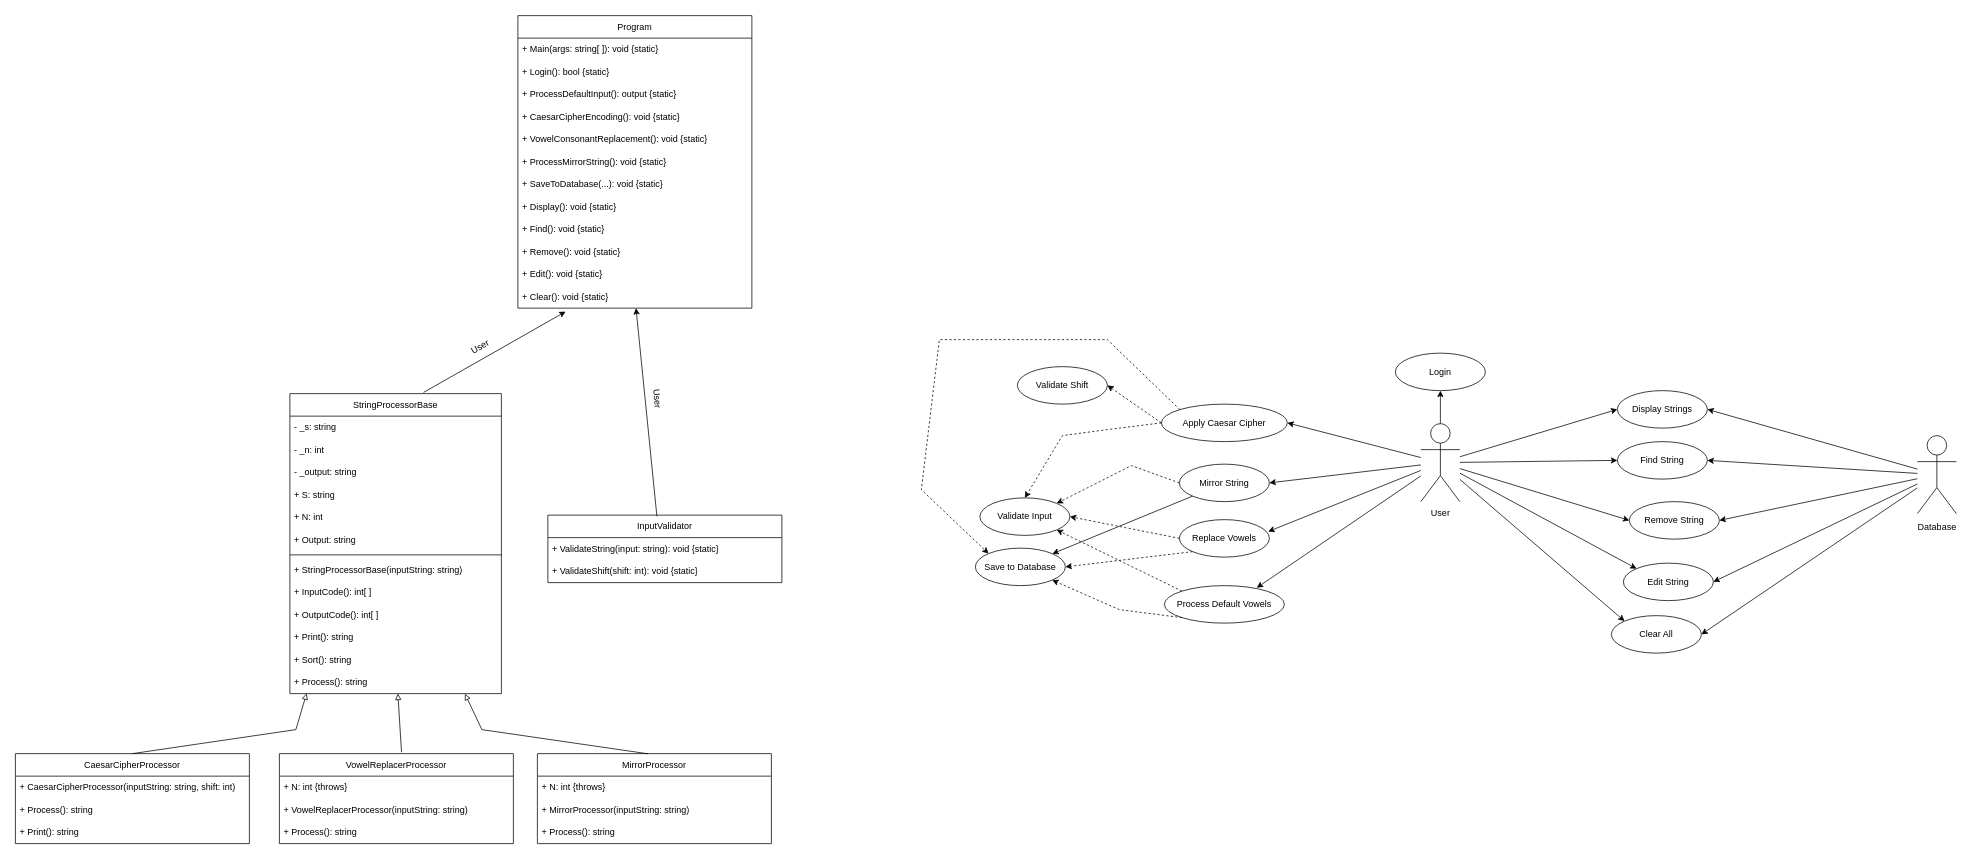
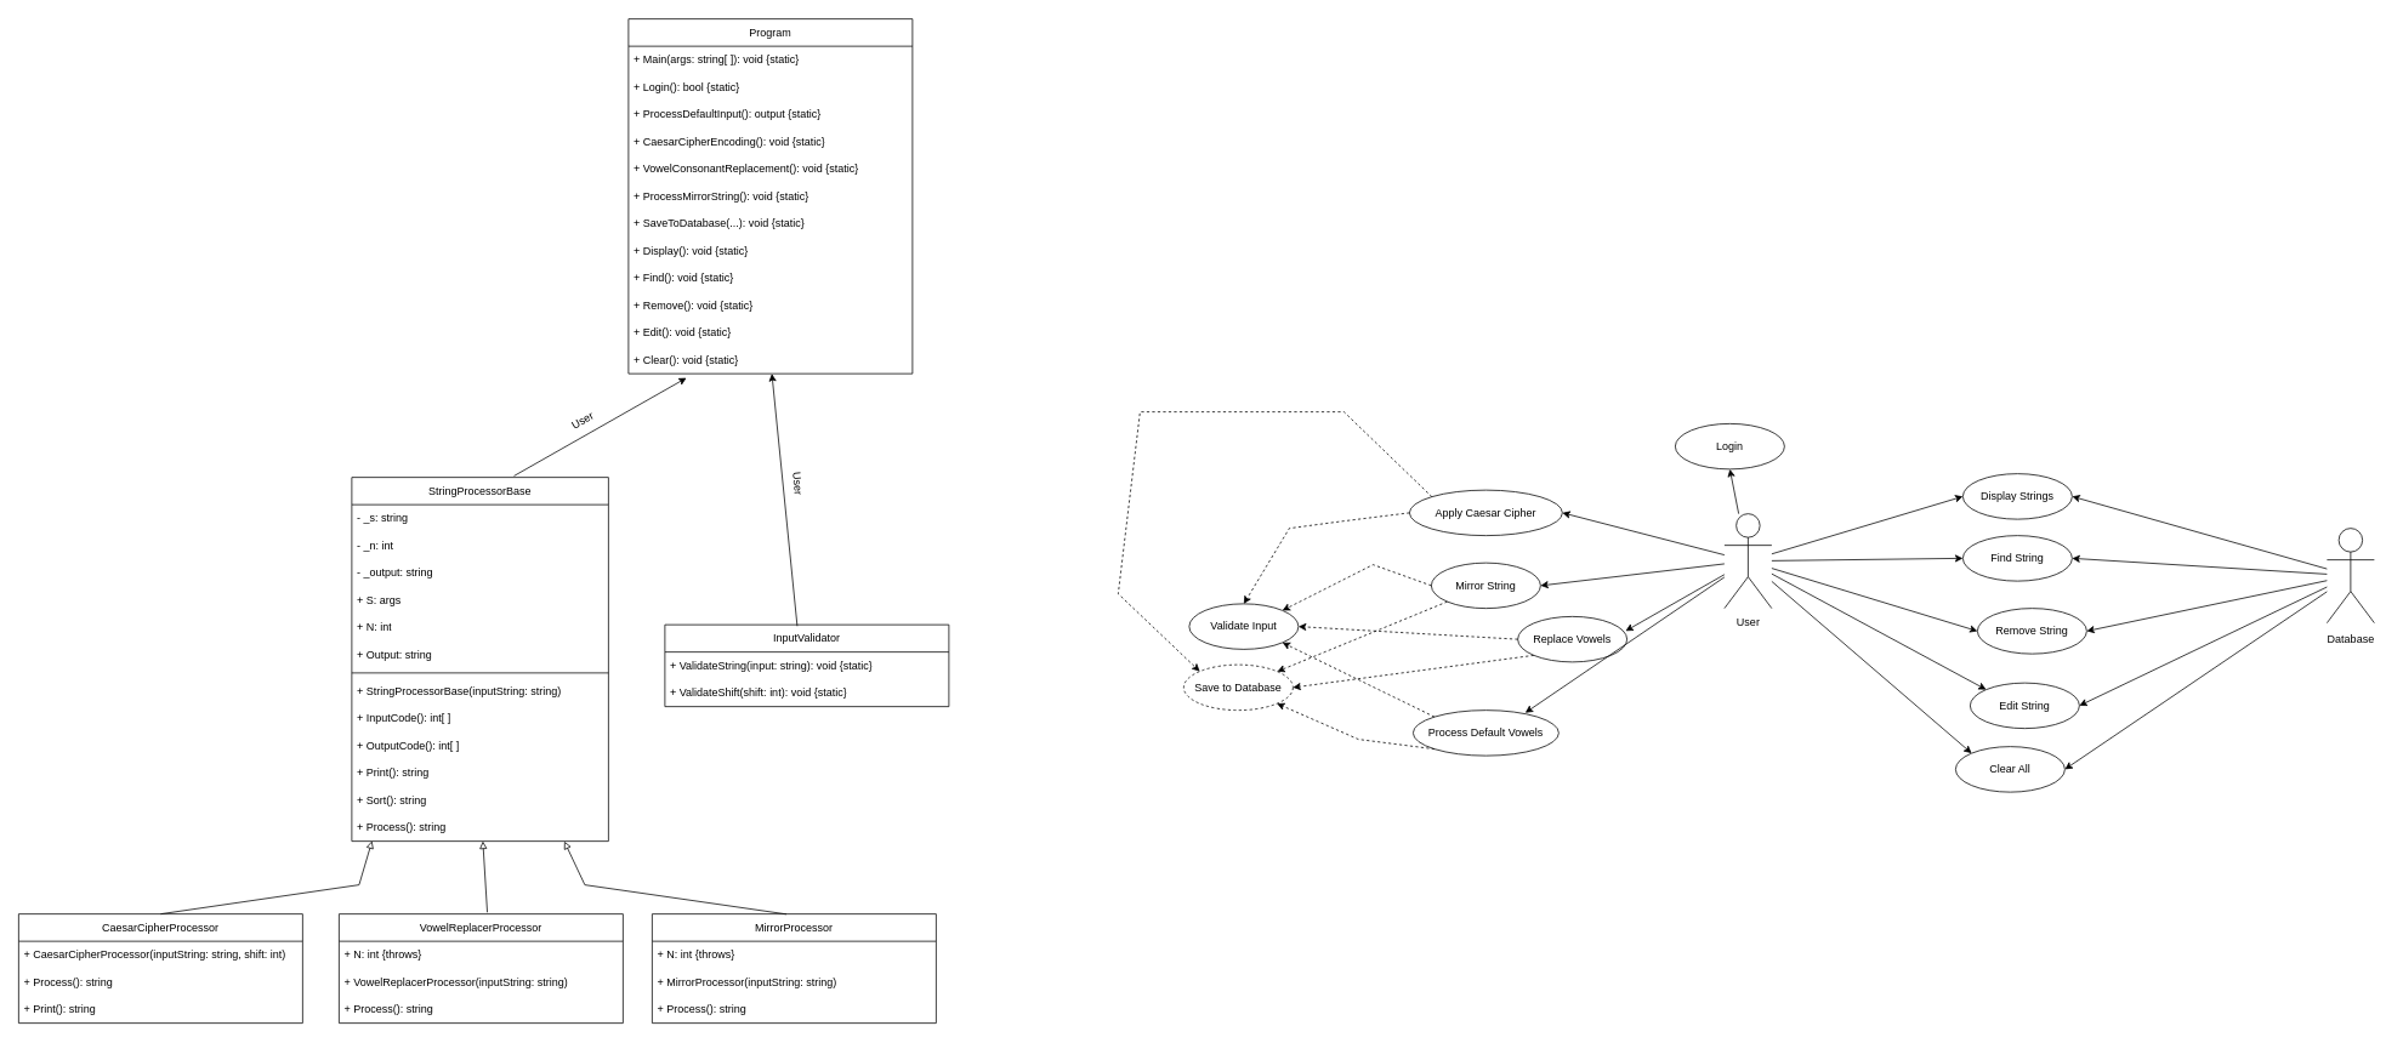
- <mxCell id="51" value="&lt;div&gt;Login&lt;/div&gt;" style="ellipse;whiteSpace=wrap;html=1;fillColor=none;" parent="1" vertex="1"><mxGeometry x="1860" y="470" width="120" height="50" as="geometry" /></mxCell>
+ <mxCell id="51" value="&lt;div&gt;Login&lt;/div&gt;" style="ellipse;whiteSpace=wrap;html=1;fillColor=none;" parent="1" vertex="1"><mxGeometry x="1840" y="465" width="120" height="50" as="geometry" /></mxCell>
- <mxCell id="72" value="&lt;div&gt;Validate Shift&lt;/div&gt;" style="ellipse;whiteSpace=wrap;html=1;fillColor=none;" parent="1" vertex="1"><mxGeometry x="1356" y="488" width="120" height="50" as="geometry" /></mxCell>
- <mxCell id="83" value="" style="endArrow=classic;dashed=1;html=1;rounded=0;endFill=1;entryX=1;entryY=0.5;entryDx=0;entryDy=0;exitX=0;exitY=0.5;exitDx=0;exitDy=0;" parent="1" source="54" target="72" edge="1"><mxGeometry width="50" height="50" relative="1" as="geometry"><mxPoint x="1548" y="651" as="sourcePoint" /><mxPoint x="1444" y="517" as="targetPoint" /></mxGeometry></mxCell>
- <mxCell id="6" value="&lt;div&gt;+ S: string&lt;/div&gt;" style="text;strokeColor=none;fillColor=none;align=left;verticalAlign=middle;spacingLeft=4;spacingRight=4;overflow=hidden;points=[[0,0.5],[1,0.5]];portConstraint=eastwest;rotatable=0;whiteSpace=wrap;html=1;" parent="2" vertex="1"><mxGeometry y="120" width="282" height="30" as="geometry" /></mxCell>
+ <mxCell id="6" value="&lt;div&gt;+ S: args&lt;/div&gt;" style="text;strokeColor=none;fillColor=none;align=left;verticalAlign=middle;spacingLeft=4;spacingRight=4;overflow=hidden;points=[[0,0.5],[1,0.5]];portConstraint=eastwest;rotatable=0;whiteSpace=wrap;html=1;" parent="2" vertex="1"><mxGeometry y="120" width="282" height="30" as="geometry" /></mxCell>
- <mxCell id="88" value="" style="endArrow=classic;dashed=0;html=1;rounded=0;endFill=1;exitX=0;exitY=1;exitDx=0;exitDy=0;" parent="1" source="57" target="71" edge="1"><mxGeometry width="50" height="50" relative="1" as="geometry"><mxPoint x="1580" y="733" as="sourcePoint" /><mxPoint x="1444" y="651" as="targetPoint" /></mxGeometry></mxCell>
+ <mxCell id="88" value="" style="endArrow=classic;dashed=1;html=1;rounded=0;endFill=1;exitX=0;exitY=1;exitDx=0;exitDy=0;" parent="1" source="57" target="71" edge="1"><mxGeometry width="50" height="50" relative="1" as="geometry"><mxPoint x="1580" y="733" as="sourcePoint" /><mxPoint x="1444" y="651" as="targetPoint" /></mxGeometry></mxCell>
- <mxCell id="55" value="&lt;div&gt;Replace Vowels&lt;/div&gt;" style="ellipse;whiteSpace=wrap;html=1;fillColor=none;" parent="1" vertex="1"><mxGeometry x="1572" y="692" width="120" height="50" as="geometry" /></mxCell>
+ <mxCell id="55" value="&lt;div&gt;Replace Vowels&lt;/div&gt;" style="ellipse;whiteSpace=wrap;html=1;fillColor=none;" parent="1" vertex="1"><mxGeometry x="1667" y="677" width="120" height="50" as="geometry" /></mxCell>
- <mxCell id="71" value="&lt;div&gt;Save to Database&lt;/div&gt;" style="ellipse;whiteSpace=wrap;html=1;fillColor=none;" parent="1" vertex="1"><mxGeometry x="1300" y="730" width="120" height="50" as="geometry" /></mxCell>
+ <mxCell id="71" value="&lt;div&gt;Save to Database&lt;/div&gt;" style="ellipse;whiteSpace=wrap;html=1;fillColor=none;dashed=1;" parent="1" vertex="1"><mxGeometry x="1300" y="730" width="120" height="50" as="geometry" /></mxCell>
